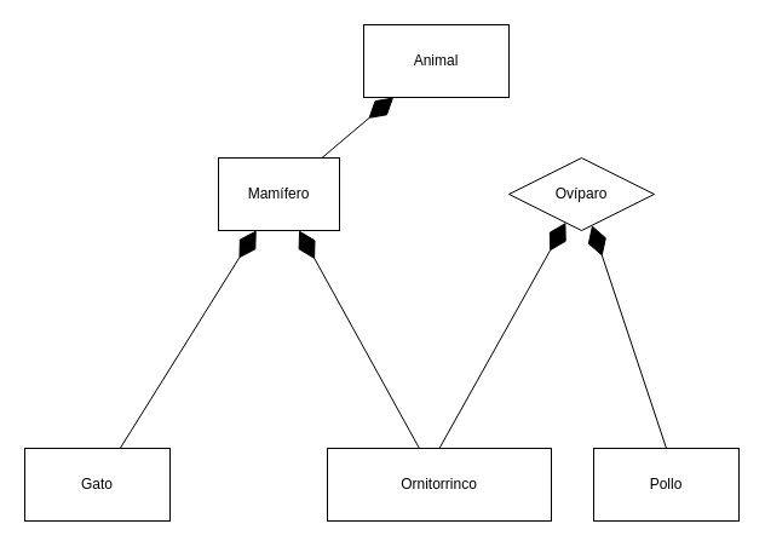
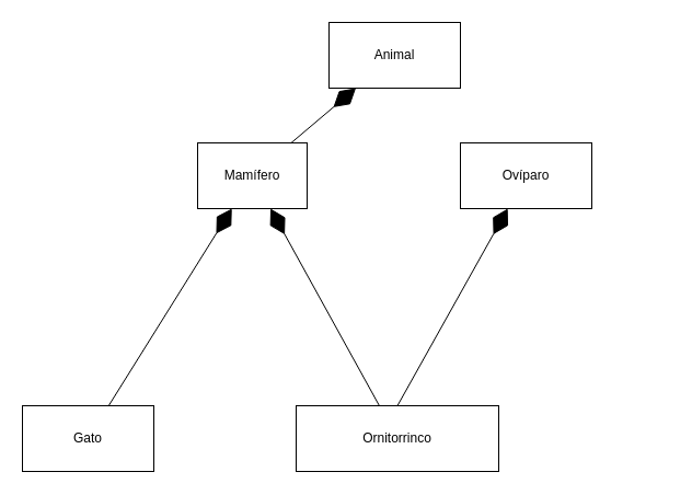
- <mxCell id="4" value="Ovíparo" style="rhombus;whiteSpace=wrap;html=1;" vertex="1" parent="1"><mxGeometry x="420" y="130" width="120" height="60" as="geometry" /></mxCell>
+ <mxCell id="4" value="Ovíparo" style="rounded=0;whiteSpace=wrap;html=1;" vertex="1" parent="1"><mxGeometry x="420" y="130" width="120" height="60" as="geometry" /></mxCell>
- <mxCell id="9" value="" style="endArrow=diamondThin;endFill=1;endSize=24;html=1;rounded=0;exitX=0.5;exitY=0;exitDx=0;exitDy=0;" edge="1" parent="1" source="5" target="4"><mxGeometry width="160" relative="1" as="geometry"><mxPoint x="300" y="320" as="sourcePoint" /><mxPoint x="460" y="320" as="targetPoint" /></mxGeometry></mxCell>
- <mxCell id="5" value="Pollo" style="rounded=0;whiteSpace=wrap;html=1;" vertex="1" parent="1"><mxGeometry x="490" y="370" width="120" height="60" as="geometry" /></mxCell>
